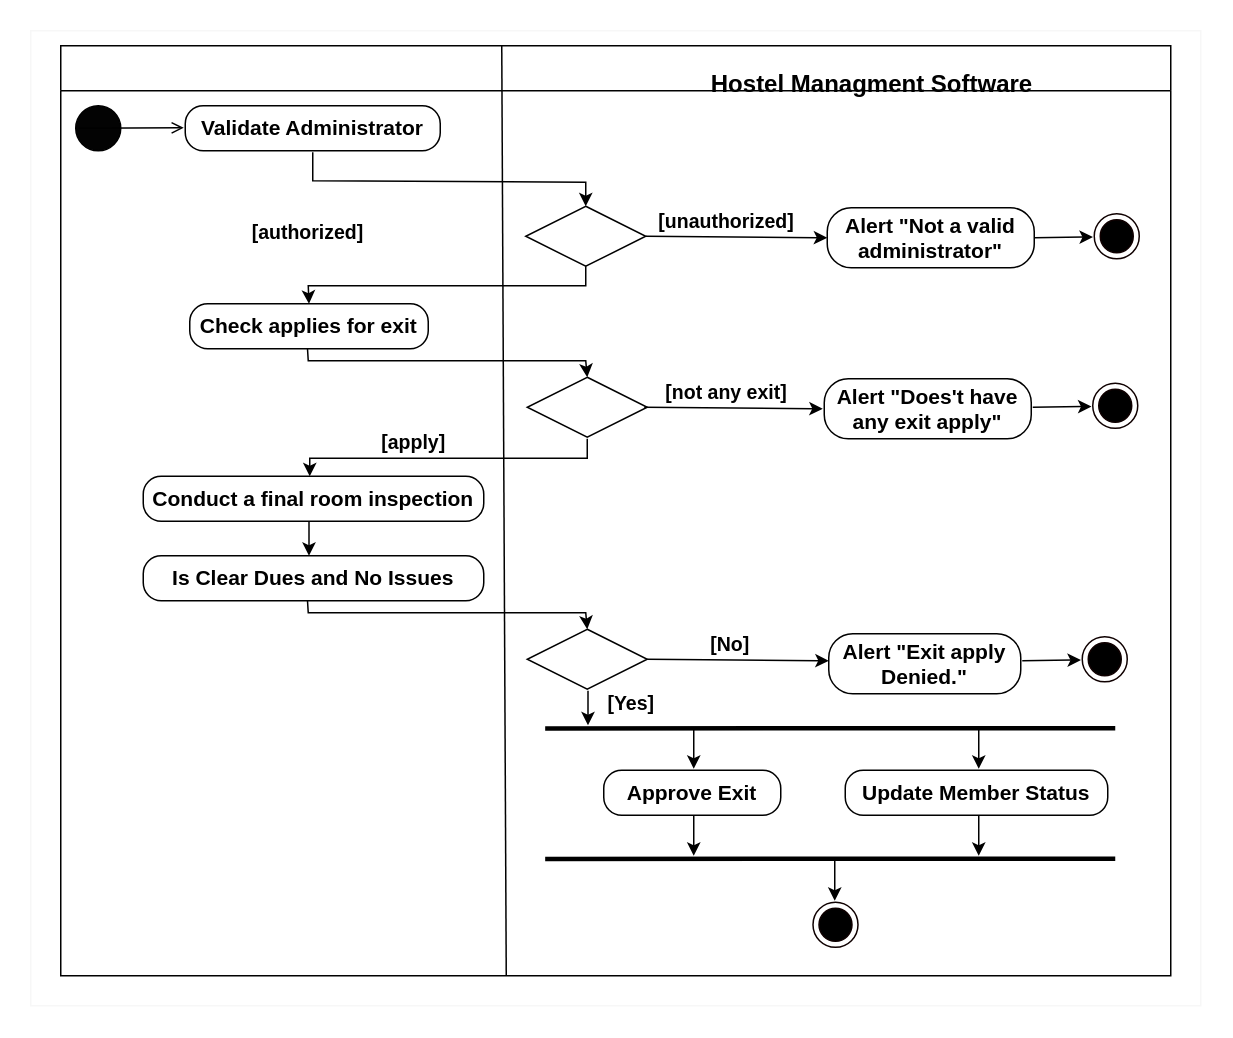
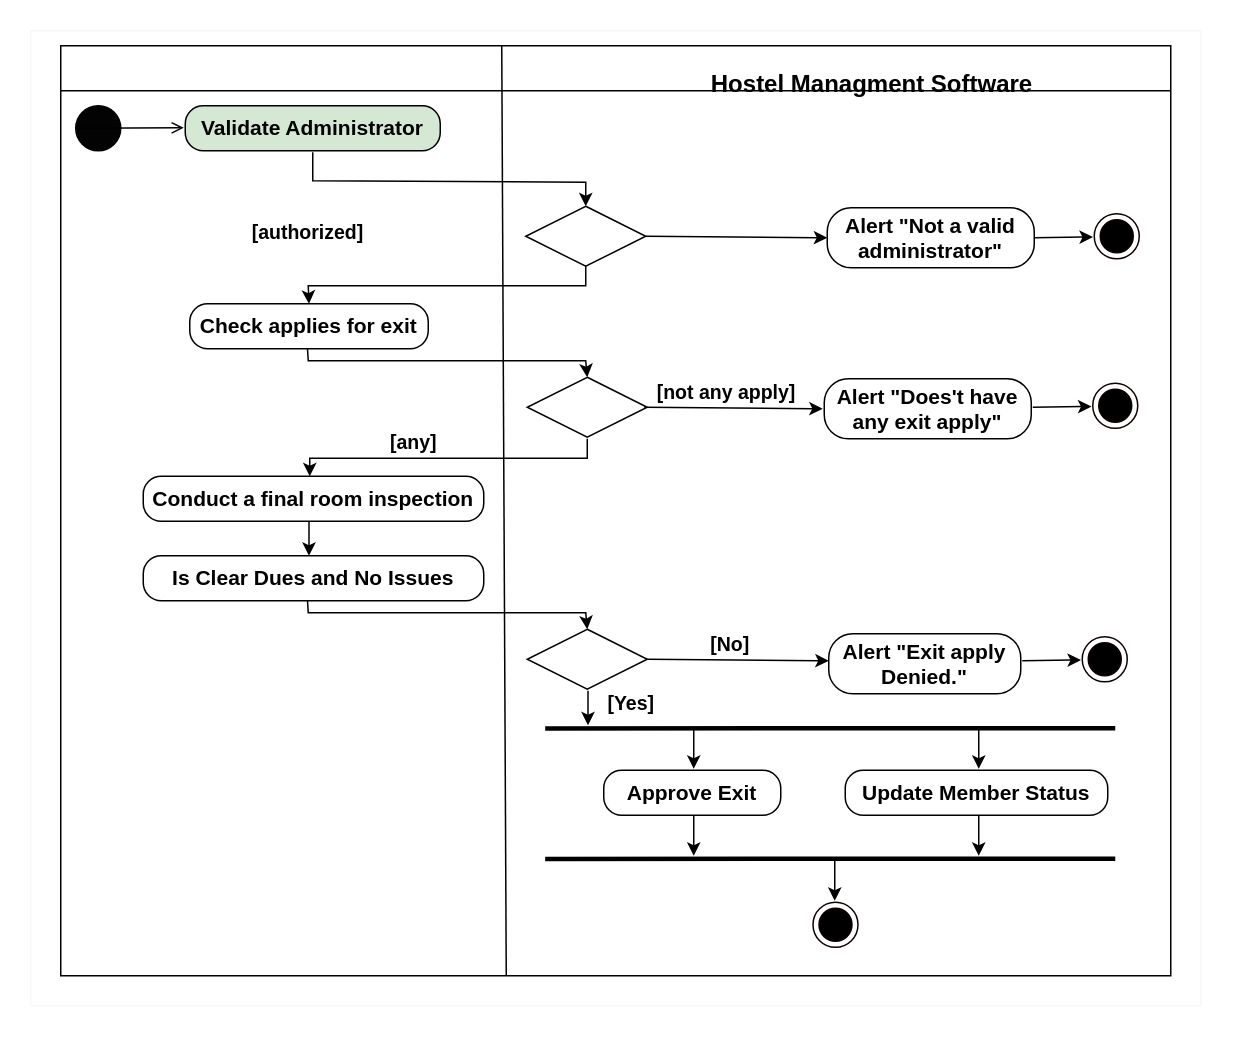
- <mxCell id="10" value="&lt;font style=&quot;font-size: 14px;&quot;&gt;&lt;b&gt;Validate Administrator&lt;/b&gt;&lt;/font&gt;" style="rounded=1;whiteSpace=wrap;html=1;arcSize=40;" parent="1" vertex="1"><mxGeometry x="123" y="70" width="170" height="30" as="geometry" /></mxCell>
+ <mxCell id="10" value="&lt;font style=&quot;font-size: 14px;&quot;&gt;&lt;b&gt;Validate Administrator&lt;/b&gt;&lt;/font&gt;" style="rounded=1;whiteSpace=wrap;html=1;arcSize=40;fillColor=#d5e8d4;" parent="1" vertex="1"><mxGeometry x="123" y="70" width="170" height="30" as="geometry" /></mxCell>
- <mxCell id="15" value="&lt;font style=&quot;font-size: 13px;&quot;&gt;&lt;b&gt;[unauthorized]&lt;/b&gt;&lt;/font&gt;" style="text;html=1;align=center;verticalAlign=middle;whiteSpace=wrap;rounded=0;" parent="1" vertex="1"><mxGeometry x="439" y="137" width="90" height="20" as="geometry" /></mxCell>
- <mxCell id="22" value="&lt;font style=&quot;font-size: 13px;&quot;&gt;&lt;b&gt;[not any exit]&lt;/b&gt;&lt;/font&gt;" style="text;html=1;align=center;verticalAlign=middle;whiteSpace=wrap;rounded=0;" parent="1" vertex="1"><mxGeometry x="427" y="251" width="114" height="20" as="geometry" /></mxCell>
+ <mxCell id="22" value="&lt;font style=&quot;font-size: 13px;&quot;&gt;&lt;b&gt;[not any apply]&lt;/b&gt;&lt;/font&gt;" style="text;html=1;align=center;verticalAlign=middle;whiteSpace=wrap;rounded=0;" parent="1" vertex="1"><mxGeometry x="427" y="251" width="114" height="20" as="geometry" /></mxCell>
- <mxCell id="28" value="&lt;font style=&quot;font-size: 13px;&quot;&gt;&lt;b&gt;[apply]&lt;/b&gt;&lt;/font&gt;" style="text;html=1;align=center;verticalAlign=middle;whiteSpace=wrap;rounded=0;" parent="1" vertex="1"><mxGeometry x="236" y="284" width="79" height="20" as="geometry" /></mxCell>
+ <mxCell id="28" value="&lt;font style=&quot;font-size: 13px;&quot;&gt;&lt;b&gt;[any]&lt;/b&gt;&lt;/font&gt;" style="text;html=1;align=center;verticalAlign=middle;whiteSpace=wrap;rounded=0;" parent="1" vertex="1"><mxGeometry x="236" y="284" width="79" height="20" as="geometry" /></mxCell>
